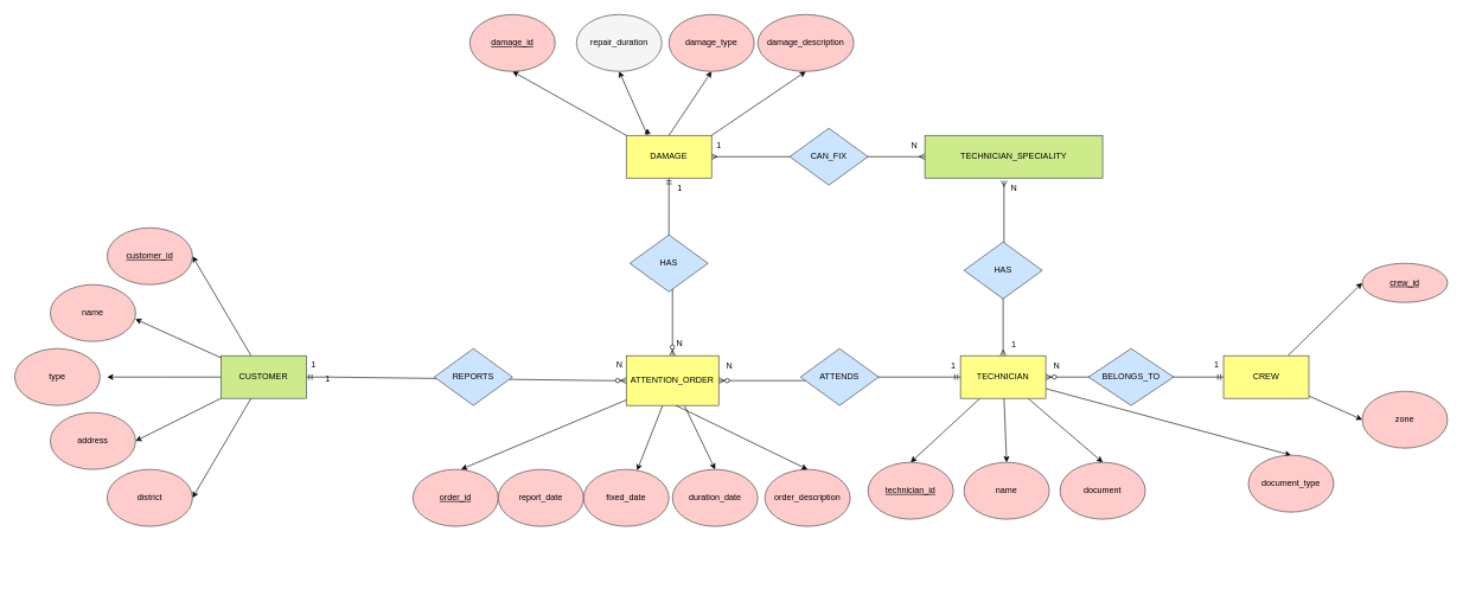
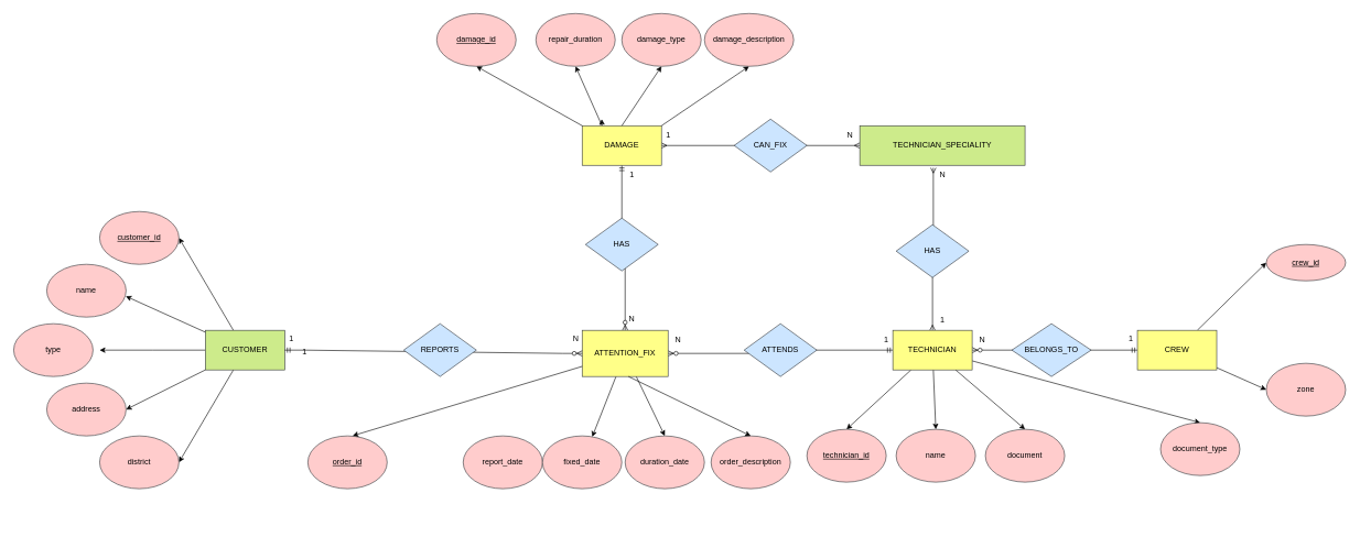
- <mxCell id="45" value="repair_duration" style="ellipse;whiteSpace=wrap;html=1;fillColor=#f5f5f5;strokeColor=#36393d;" parent="1" vertex="1"><mxGeometry x="810" y="20" width="120" height="80" as="geometry" /></mxCell>
+ <mxCell id="45" value="repair_duration" style="ellipse;whiteSpace=wrap;html=1;fillColor=#ffcccc;strokeColor=#36393d;" parent="1" vertex="1"><mxGeometry x="810" y="20" width="120" height="80" as="geometry" /></mxCell>
- <mxCell id="14" value="ATTENTION_ORDER" style="rounded=0;whiteSpace=wrap;html=1;fillColor=#ffff88;strokeColor=#36393d;" parent="1" vertex="1"><mxGeometry x="880" y="500" width="130" height="70" as="geometry" /></mxCell>
+ <mxCell id="14" value="ATTENTION_FIX" style="rounded=0;whiteSpace=wrap;html=1;fillColor=#ffff88;strokeColor=#36393d;" parent="1" vertex="1"><mxGeometry x="880" y="500" width="130" height="70" as="geometry" /></mxCell>
- <mxCell id="40" value="&lt;u&gt;order_id&lt;/u&gt;" style="ellipse;whiteSpace=wrap;html=1;fillColor=#ffcccc;strokeColor=#36393d;" parent="1" vertex="1"><mxGeometry x="580" y="660" width="120" height="80" as="geometry" /></mxCell>
+ <mxCell id="40" value="&lt;u&gt;order_id&lt;/u&gt;" style="ellipse;whiteSpace=wrap;html=1;fillColor=#ffcccc;strokeColor=#36393d;" parent="1" vertex="1"><mxGeometry x="465" y="660" width="120" height="80" as="geometry" /></mxCell>
